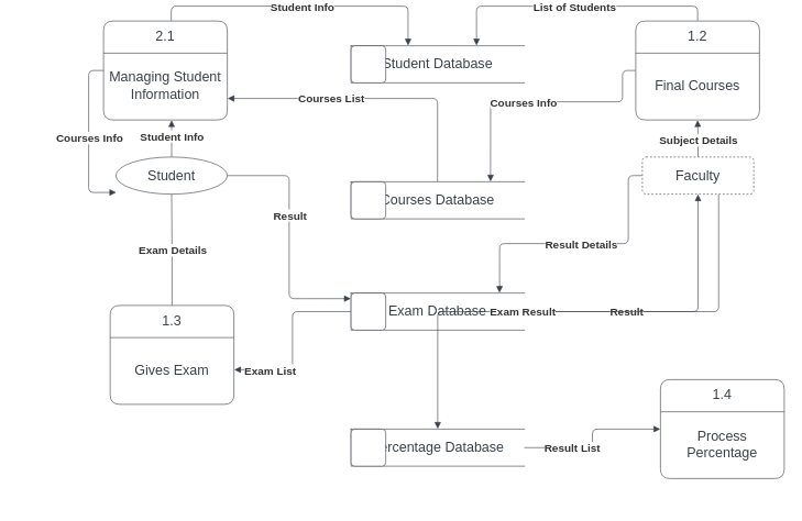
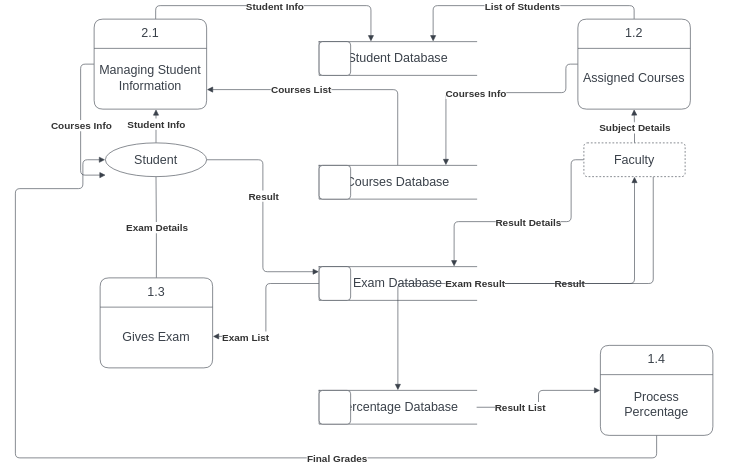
- <mxCell id="8" value="&lt;div style=&quot;display: flex; justify-content: center; text-align: center; align-items: baseline; font-size: 0; line-height: 1.25;margin-top: -2px;&quot;&gt;&lt;span&gt;&lt;span style=&quot;font-size:16.7px;color:#3a414a;&quot;&gt;Final Courses&lt;/span&gt;&lt;/span&gt;&lt;/div&gt;" style="rounded=1;arcSize=10;strokeColor=none;fillColor=none;whiteSpace=wrap;overflow=block;blockSpacing=1;html=1;fontSize=13;spacing=0;strokeOpacity=100;strokeWidth=0.8;" vertex="1" parent="7"><mxGeometry y="39" width="150" height="81" as="geometry" /></mxCell>
+ <mxCell id="8" value="&lt;div style=&quot;display: flex; justify-content: center; text-align: center; align-items: baseline; font-size: 0; line-height: 1.25;margin-top: -2px;&quot;&gt;&lt;span&gt;&lt;span style=&quot;font-size:16.7px;color:#3a414a;&quot;&gt;Assigned Courses&lt;/span&gt;&lt;/span&gt;&lt;/div&gt;" style="rounded=1;arcSize=10;strokeColor=none;fillColor=none;whiteSpace=wrap;overflow=block;blockSpacing=1;html=1;fontSize=13;spacing=0;strokeOpacity=100;strokeWidth=0.8;" vertex="1" parent="7"><mxGeometry y="39" width="150" height="81" as="geometry" /></mxCell>
+ <mxCell id="28" value="" style="html=1;jettySize=18;whiteSpace=wrap;fontSize=13;strokeColor=#3a414a;strokeOpacity=100;strokeWidth=0.8;rounded=1;arcSize=12;edgeStyle=orthogonalEdgeStyle;startArrow=none;endArrow=block;endFill=1;exitX=0.5;exitY=1.003;exitPerimeter=0;entryX=-0.003;entryY=0.5;entryPerimeter=0;" edge="1" parent="1" source="26" target="2"><mxGeometry width="100" height="100" relative="1" as="geometry"><Array as="points"><mxPoint x="875" y="605" /><mxPoint y="605" x="20" /><mxPoint y="246" x="20" /><mxPoint x="110" y="246" /><mxPoint x="110" y="208" /></Array></mxGeometry></mxCell>
+ <mxCell id="29" value="Final Grades" style="text;html=1;resizable=0;labelBackgroundColor=default;align=center;verticalAlign=middle;fontStyle=1;fontColor=#333333;fontSize=13.3;" vertex="1" parent="28"><mxGeometry x="-0.349" relative="1" as="geometry" /></mxCell>
